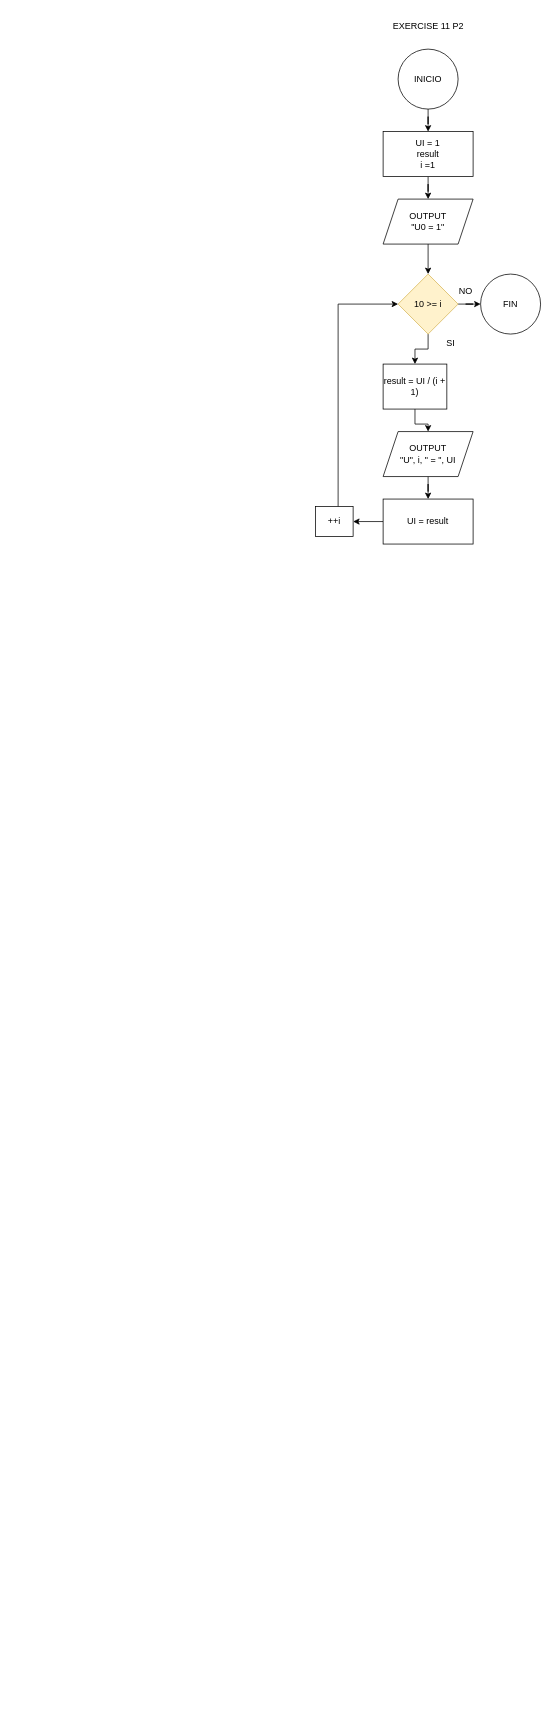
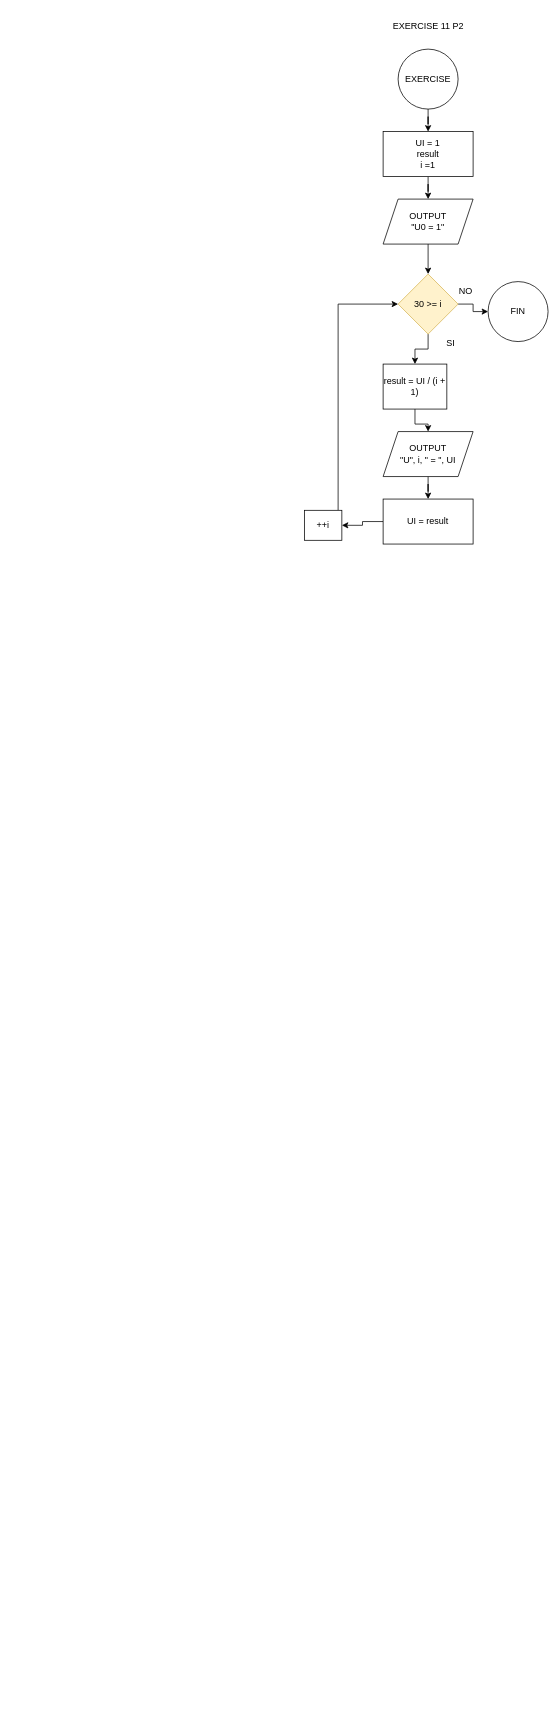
- <mxCell id="5" value="INICIO" style="ellipse;whiteSpace=wrap;html=1;" vertex="1" parent="1"><mxGeometry x="530" y="65" width="80" height="80" as="geometry" /></mxCell>
+ <mxCell id="5" value="EXERCISE" style="ellipse;whiteSpace=wrap;html=1;" vertex="1" parent="1"><mxGeometry x="530" y="65" width="80" height="80" as="geometry" /></mxCell>
- <mxCell id="12" value="10 &amp;gt;= i" style="rhombus;whiteSpace=wrap;html=1;fillColor=#fff2cc;strokeColor=#d6b656;" vertex="1" parent="1"><mxGeometry x="530" y="365" width="80" height="80" as="geometry" /></mxCell>
+ <mxCell id="12" value="30 &amp;gt;= i" style="rhombus;whiteSpace=wrap;html=1;fillColor=#fff2cc;strokeColor=#d6b656;" vertex="1" parent="1"><mxGeometry x="530" y="365" width="80" height="80" as="geometry" /></mxCell>
- <mxCell id="19" value="FIN" style="ellipse;whiteSpace=wrap;html=1;" vertex="1" parent="1"><mxGeometry x="640" y="365" width="80" height="80" as="geometry" /></mxCell>
+ <mxCell id="19" value="FIN" style="ellipse;whiteSpace=wrap;html=1;" vertex="1" parent="1"><mxGeometry x="650" y="375" width="80" height="80" as="geometry" /></mxCell>
- <mxCell id="23" value="++i" style="whiteSpace=wrap;html=1;" vertex="1" parent="1"><mxGeometry x="420" y="675" width="50" height="40" as="geometry" /></mxCell>
+ <mxCell id="23" value="++i" style="whiteSpace=wrap;html=1;" vertex="1" parent="1"><mxGeometry x="405" y="680" width="50" height="40" as="geometry" /></mxCell>
